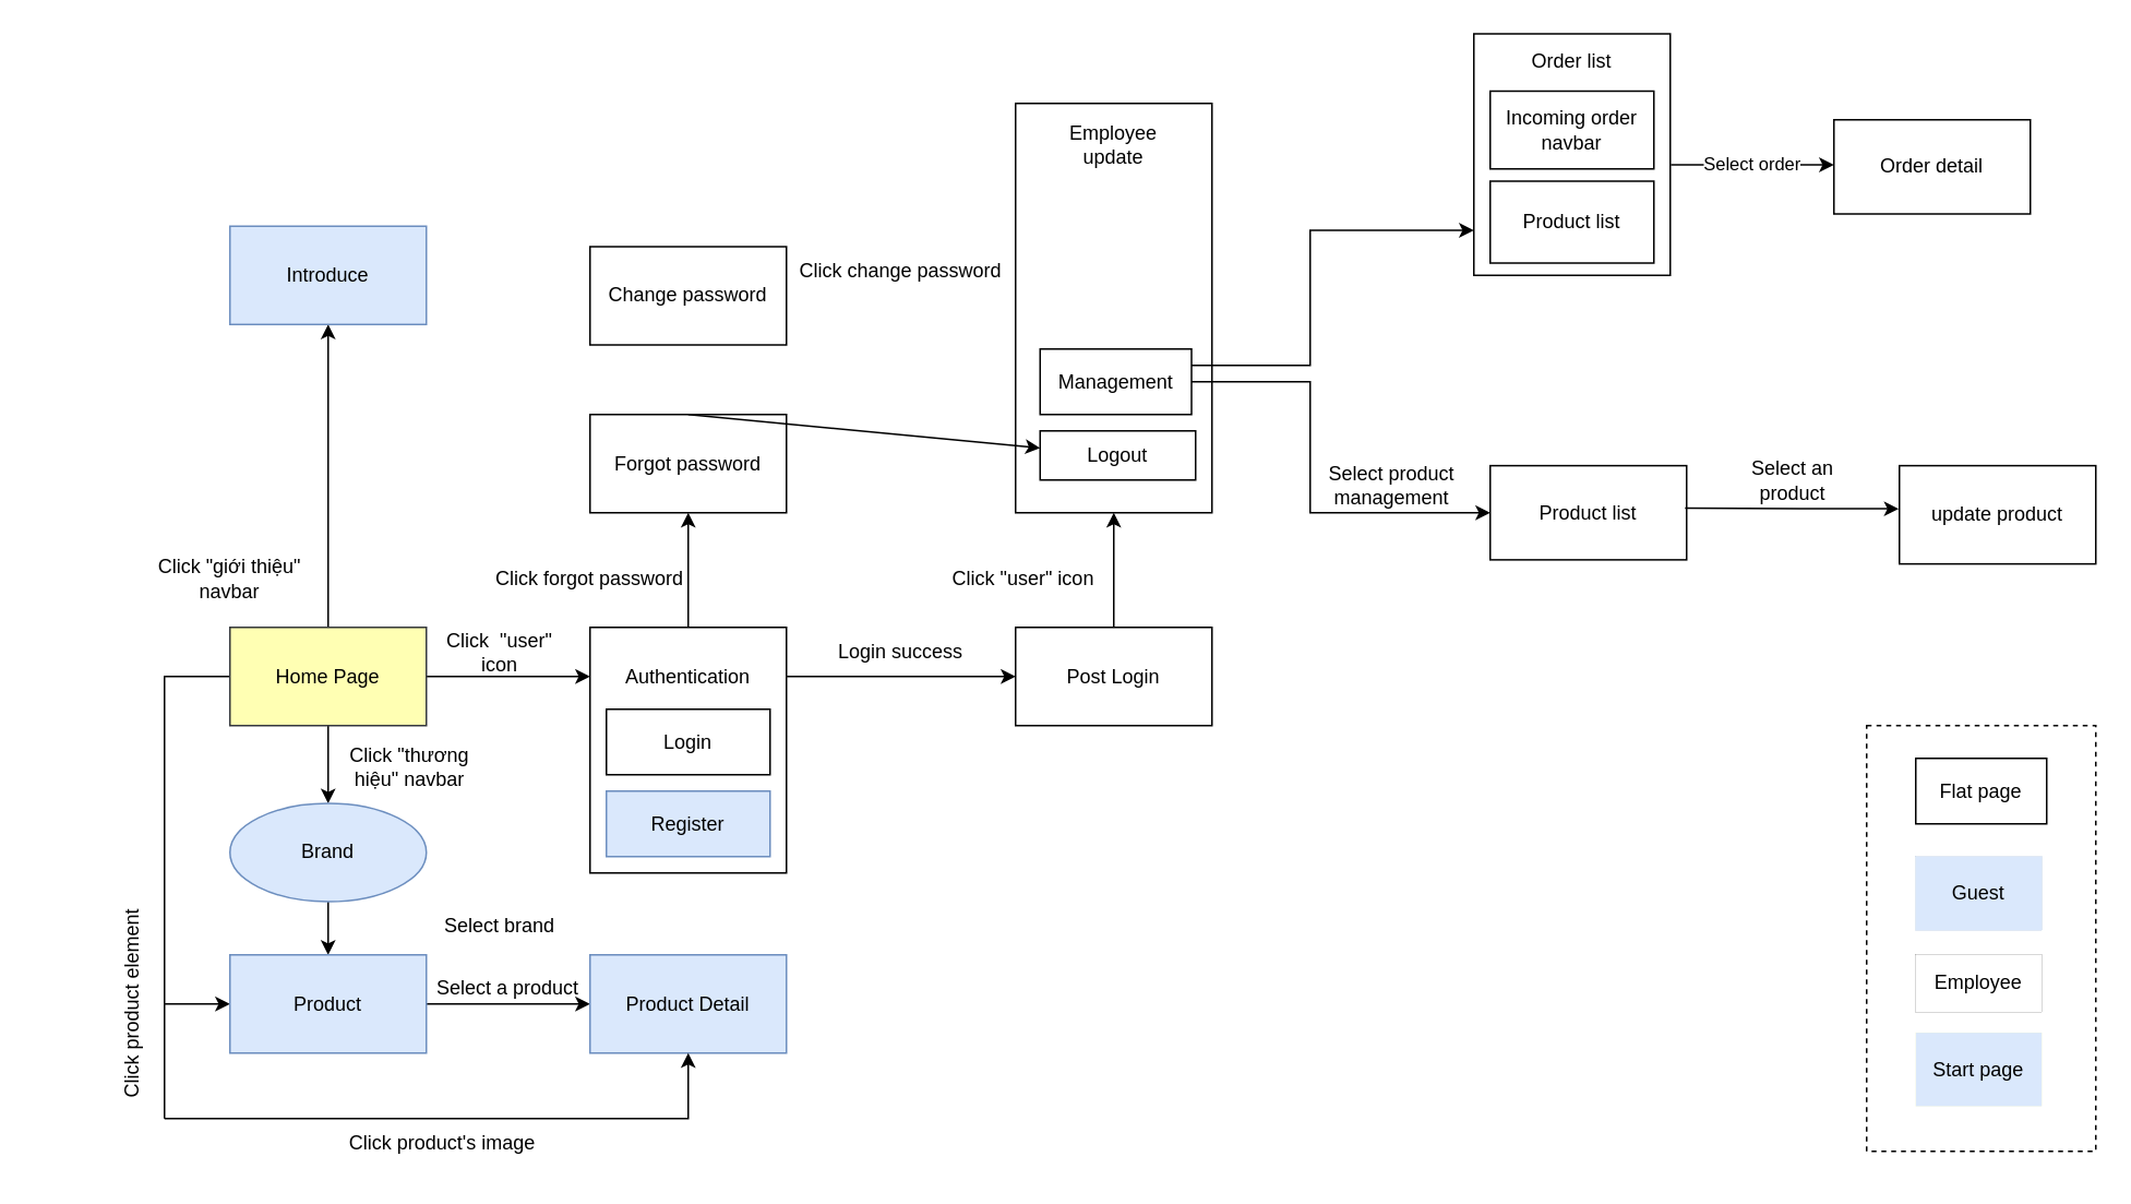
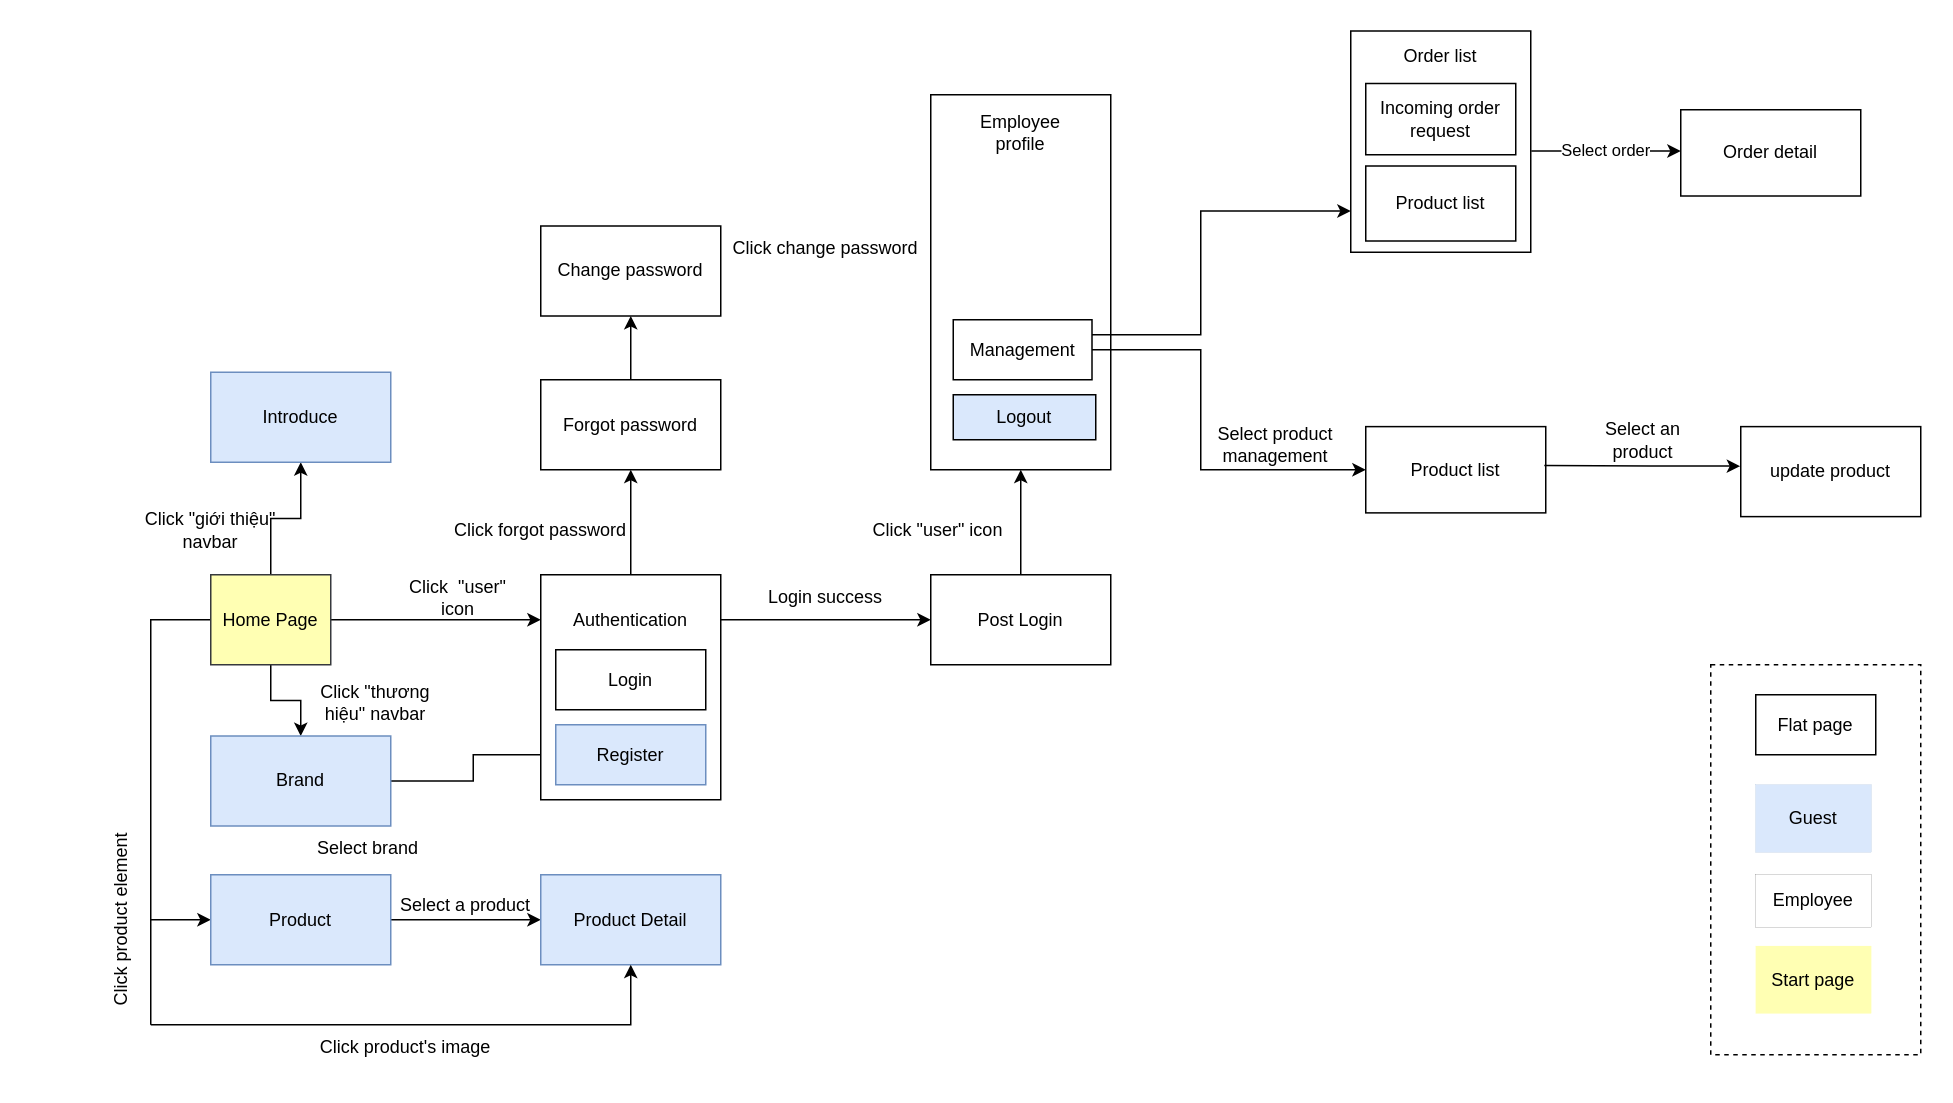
- <mxCell id="55" value="Incoming order navbar" style="rounded=0;whiteSpace=wrap;html=1;" vertex="1" parent="1"><mxGeometry x="910" y="55" width="100" height="47.5" as="geometry" /></mxCell>
+ <mxCell id="55" value="Incoming order request" style="rounded=0;whiteSpace=wrap;html=1;" vertex="1" parent="1"><mxGeometry x="910" y="55" width="100" height="47.5" as="geometry" /></mxCell>
- <mxCell id="20" value="Employee update" style="text;html=1;strokeColor=none;fillColor=none;align=center;verticalAlign=middle;whiteSpace=wrap;rounded=0;" parent="1" vertex="1"><mxGeometry x="635" y="72.5" width="90" height="30" as="geometry" /></mxCell>
+ <mxCell id="20" value="Employee profile" style="text;html=1;strokeColor=none;fillColor=none;align=center;verticalAlign=middle;whiteSpace=wrap;rounded=0;" parent="1" vertex="1"><mxGeometry x="635" y="72.5" width="90" height="30" as="geometry" /></mxCell>
- <mxCell id="13" value="Introduce" style="rounded=0;whiteSpace=wrap;html=1;fillColor=#dae8fc;strokeColor=#6c8ebf;" parent="1" vertex="1"><mxGeometry x="140" y="137.5" width="120" height="60" as="geometry" /></mxCell>
+ <mxCell id="13" value="Introduce" style="rounded=0;whiteSpace=wrap;html=1;fillColor=#dae8fc;strokeColor=#6c8ebf;" parent="1" vertex="1"><mxGeometry x="140" y="247.5" width="120" height="60" as="geometry" /></mxCell>
- <mxCell id="24" value="" style="endArrow=classic;html=1;rounded=0;exitX=0.5;exitY=0;exitDx=0;exitDy=0;" parent="1" source="18" target="25" edge="1"><mxGeometry width="50" height="50" relative="1" as="geometry"><mxPoint x="490" y="272.5" as="sourcePoint" /><mxPoint x="540" y="222.5" as="targetPoint" /></mxGeometry></mxCell>
+ <mxCell id="24" value="" style="endArrow=classic;html=1;rounded=0;exitX=0.5;exitY=0;exitDx=0;exitDy=0;entryX=0.5;entryY=1;entryDx=0;entryDy=0;" parent="1" source="18" target="22" edge="1"><mxGeometry width="50" height="50" relative="1" as="geometry"><mxPoint x="490" y="272.5" as="sourcePoint" /><mxPoint x="540" y="222.5" as="targetPoint" /></mxGeometry></mxCell>
- <mxCell id="25" value="Logout" style="rounded=0;whiteSpace=wrap;html=1;" parent="1" vertex="1"><mxGeometry x="635" y="262.5" width="95" height="30" as="geometry" /></mxCell>
+ <mxCell id="25" value="Logout" style="rounded=0;whiteSpace=wrap;html=1;fillColor=#dae8fc;" parent="1" vertex="1"><mxGeometry x="635" y="262.5" width="95" height="30" as="geometry" /></mxCell>
- <mxCell id="6" value="Home Page" style="rounded=0;whiteSpace=wrap;html=1;fillColor=#FFFFB3;strokeColor=#36393d;" parent="1" vertex="1"><mxGeometry x="140" y="382.5" width="120" height="60" as="geometry" /></mxCell>
+ <mxCell id="6" value="Home Page" style="rounded=0;whiteSpace=wrap;html=1;fillColor=#FFFFB3;strokeColor=#36393d;" parent="1" vertex="1"><mxGeometry x="140" y="382.5" width="80" height="60" as="geometry" /></mxCell>
- <mxCell id="8" value="Brand" style="ellipse;whiteSpace=wrap;html=1;fillColor=#dae8fc;strokeColor=#6c8ebf;" parent="1" vertex="1"><mxGeometry x="140" y="490" width="120" height="60" as="geometry" /></mxCell>
+ <mxCell id="8" value="Brand" style="rounded=0;whiteSpace=wrap;html=1;fillColor=#dae8fc;strokeColor=#6c8ebf;" parent="1" vertex="1"><mxGeometry x="140" y="490" width="120" height="60" as="geometry" /></mxCell>
- <mxCell id="32" value="Select brand" style="text;html=1;strokeColor=none;fillColor=none;align=center;verticalAlign=middle;whiteSpace=wrap;rounded=0;" parent="1" vertex="1"><mxGeometry x="270" y="550" width="70" height="30" as="geometry" /></mxCell>
+ <mxCell id="32" value="Select brand" style="text;html=1;strokeColor=none;fillColor=none;align=center;verticalAlign=middle;whiteSpace=wrap;rounded=0;" parent="1" vertex="1"><mxGeometry x="210" y="550" width="70" height="30" as="geometry" /></mxCell>
- <mxCell id="7" value="" style="edgeStyle=orthogonalEdgeStyle;rounded=0;orthogonalLoop=1;jettySize=auto;html=1;" parent="1" source="8" target="10" edge="1"><mxGeometry relative="1" as="geometry" /></mxCell>
+ <mxCell id="7" value="" style="edgeStyle=orthogonalEdgeStyle;rounded=0;orthogonalLoop=1;jettySize=auto;html=1;" parent="1" source="8" target="27" edge="1"><mxGeometry relative="1" as="geometry" /></mxCell>
- <mxCell id="51" value="Start page" style="rounded=0;whiteSpace=wrap;html=1;dashed=1;strokeWidth=0;fillColor=#dae8fc;strokeColor=#FFFFB3;" parent="1" vertex="1"><mxGeometry x="1170" y="630" width="77" height="45" as="geometry" /></mxCell>
+ <mxCell id="51" value="Start page" style="rounded=0;whiteSpace=wrap;html=1;dashed=1;strokeWidth=0;fillColor=#FFFFB3;strokeColor=#FFFFB3;" parent="1" vertex="1"><mxGeometry x="1170" y="630" width="77" height="45" as="geometry" /></mxCell>
